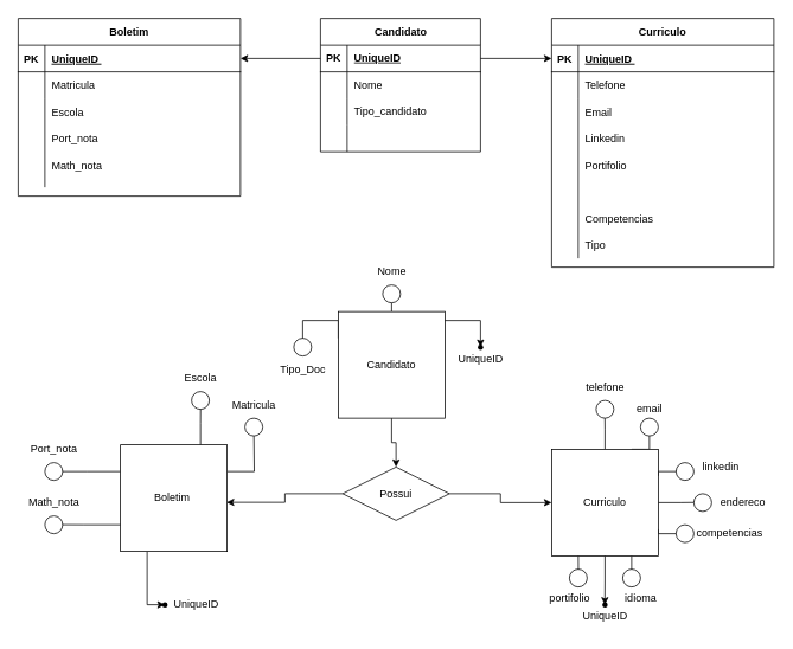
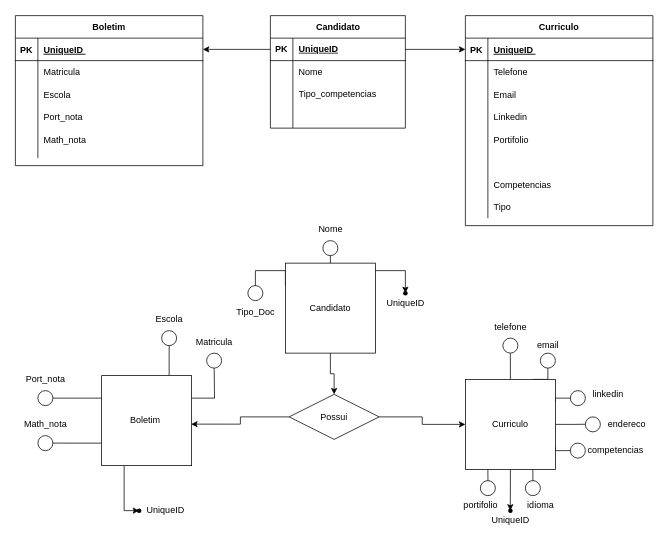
- <mxCell id="94" value="Tipo_candidato" style="shape=partialRectangle;connectable=0;fillColor=none;top=0;left=0;bottom=0;right=0;align=left;spacingLeft=6;overflow=hidden;whiteSpace=wrap;html=1;" parent="92" vertex="1"><mxGeometry x="30" width="150" height="30" as="geometry"><mxRectangle width="150" height="30" as="alternateBounds" /></mxGeometry></mxCell>
+ <mxCell id="94" value="Tipo_competencias" style="shape=partialRectangle;connectable=0;fillColor=none;top=0;left=0;bottom=0;right=0;align=left;spacingLeft=6;overflow=hidden;whiteSpace=wrap;html=1;" parent="92" vertex="1"><mxGeometry x="30" width="150" height="30" as="geometry"><mxRectangle width="150" height="30" as="alternateBounds" /></mxGeometry></mxCell>
